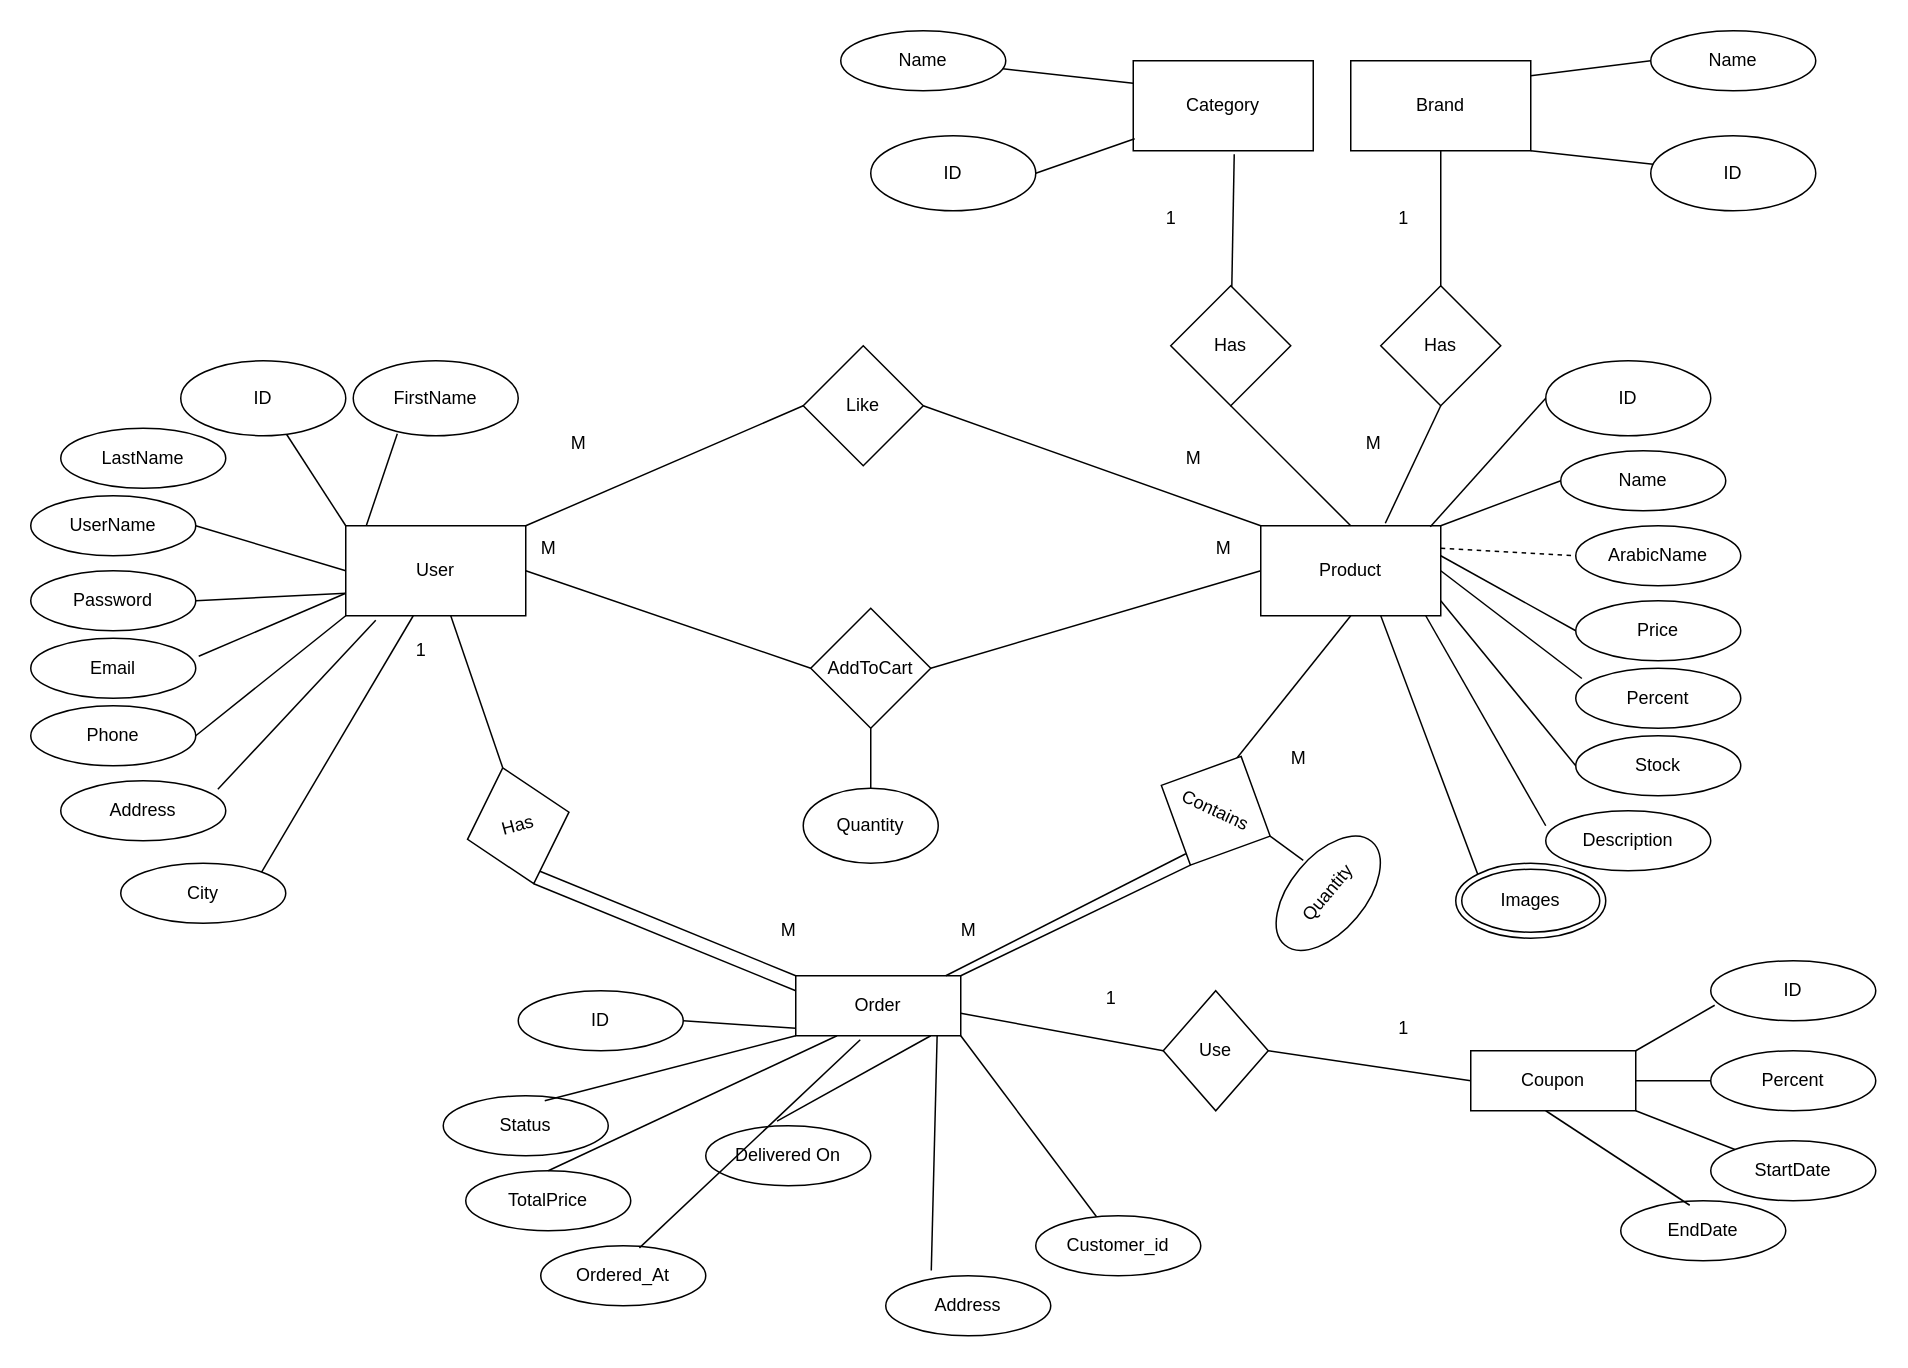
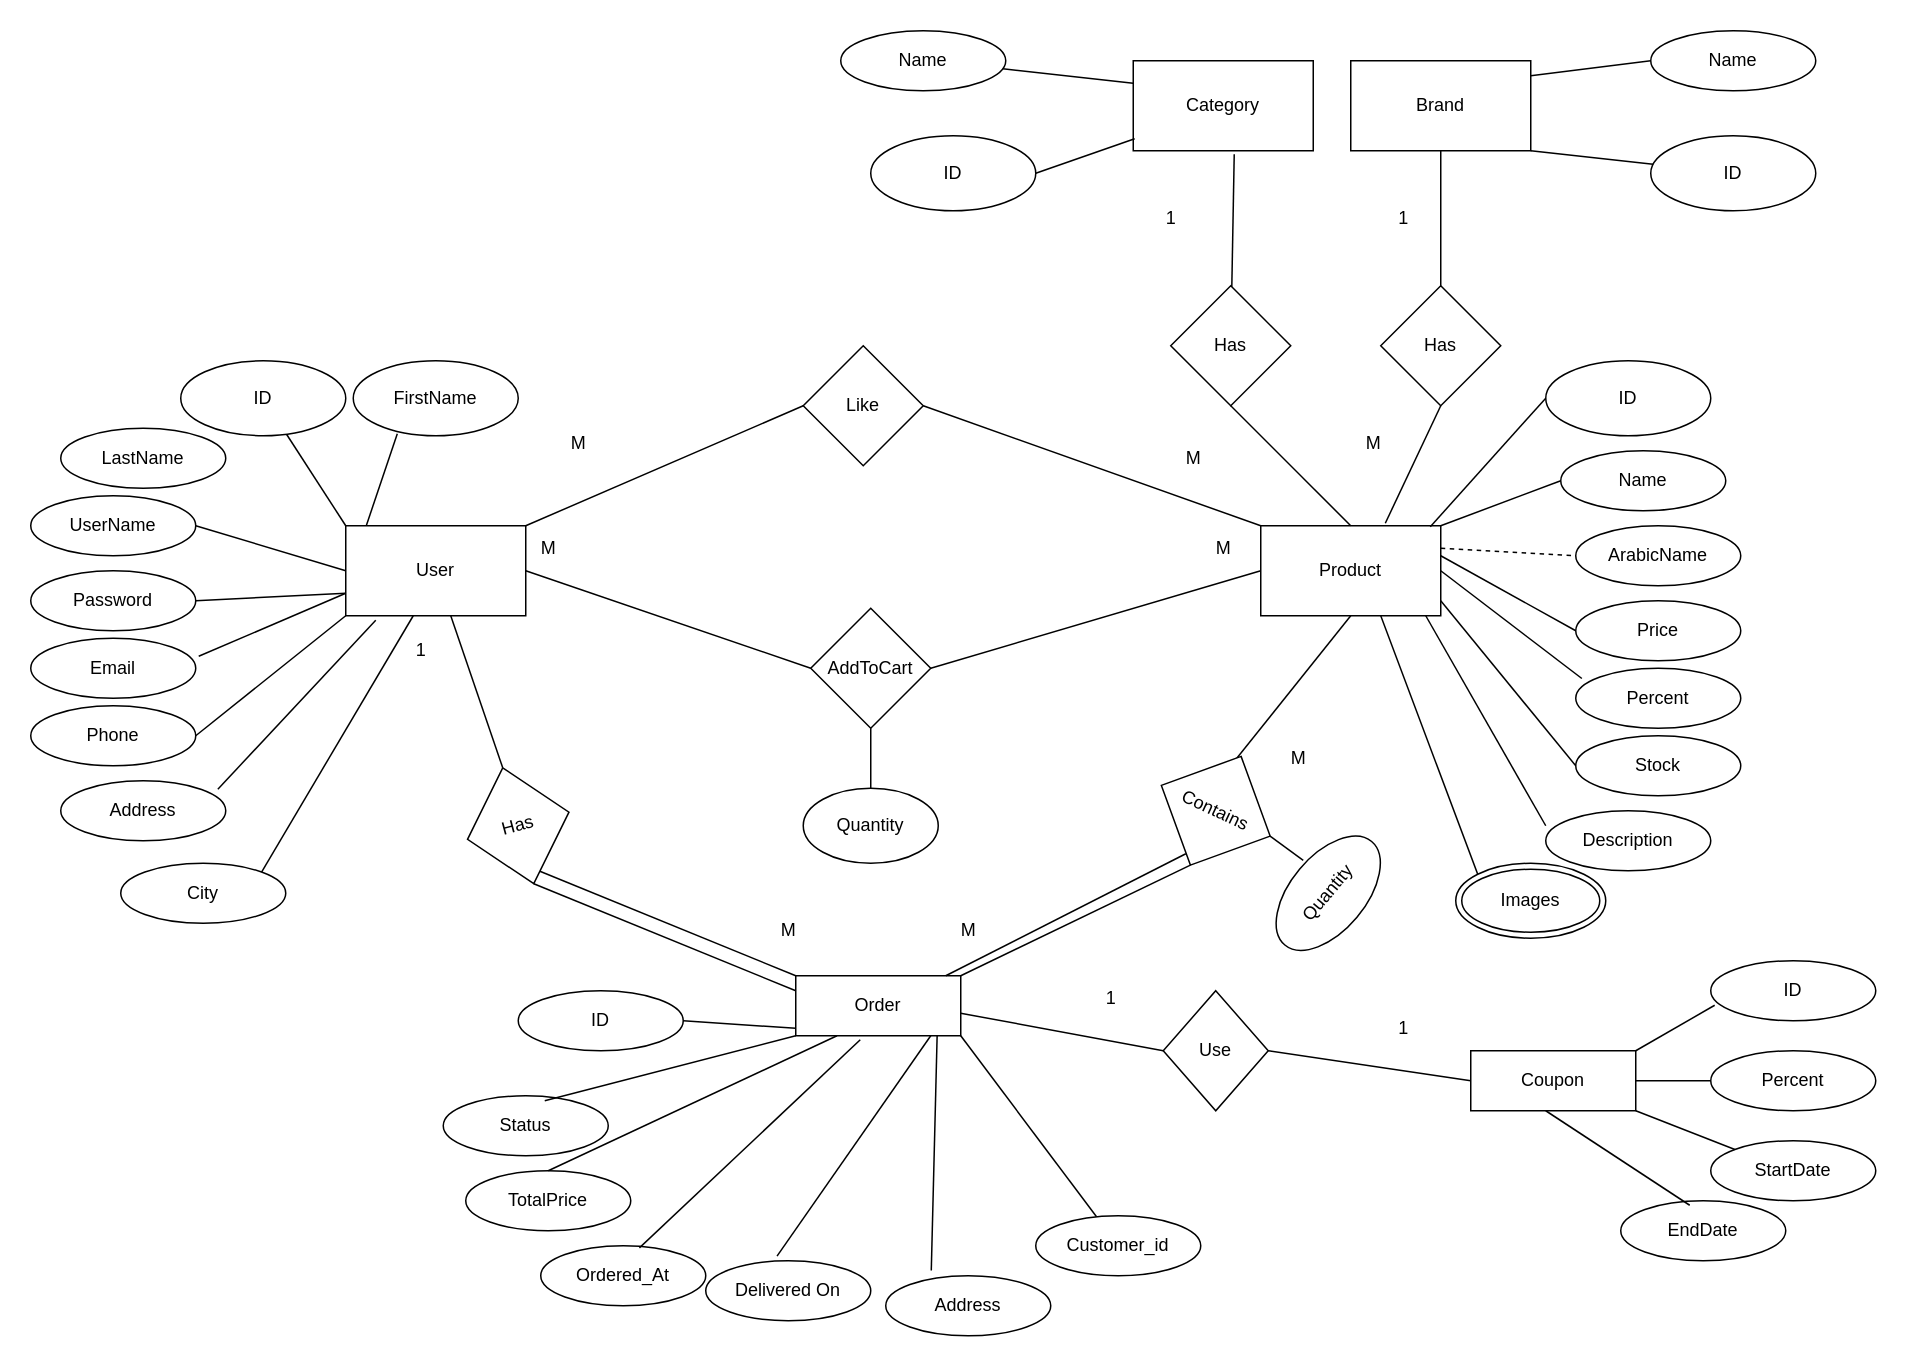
- <mxCell id="61" value="Delivered On&lt;br&gt;" style="ellipse;whiteSpace=wrap;html=1;" parent="1" vertex="1"><mxGeometry x="470" y="750" width="110" height="40" as="geometry" /></mxCell>
+ <mxCell id="61" value="Delivered On&lt;br&gt;" style="ellipse;whiteSpace=wrap;html=1;" parent="1" vertex="1"><mxGeometry x="470" y="840" width="110" height="40" as="geometry" /></mxCell>
